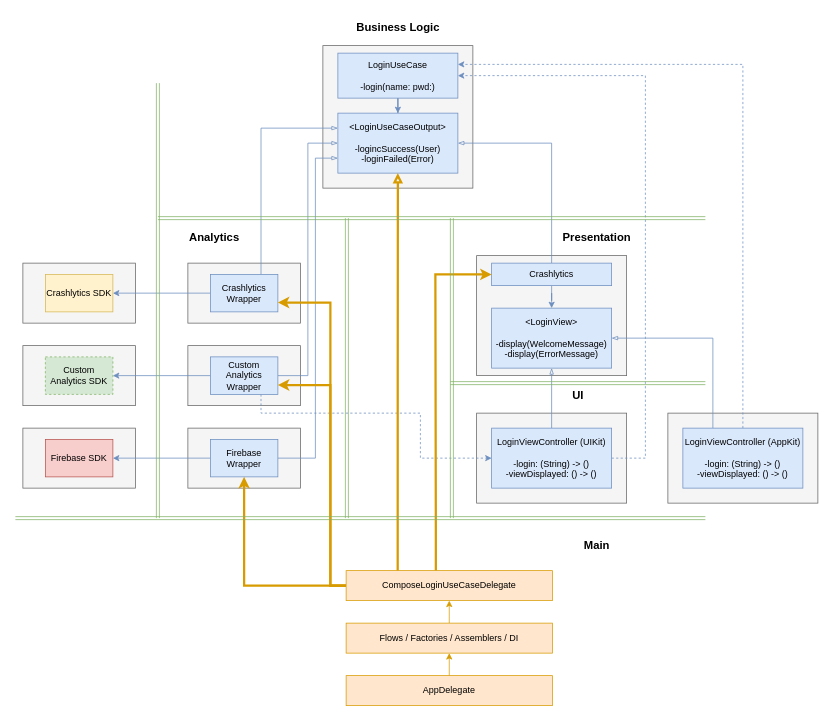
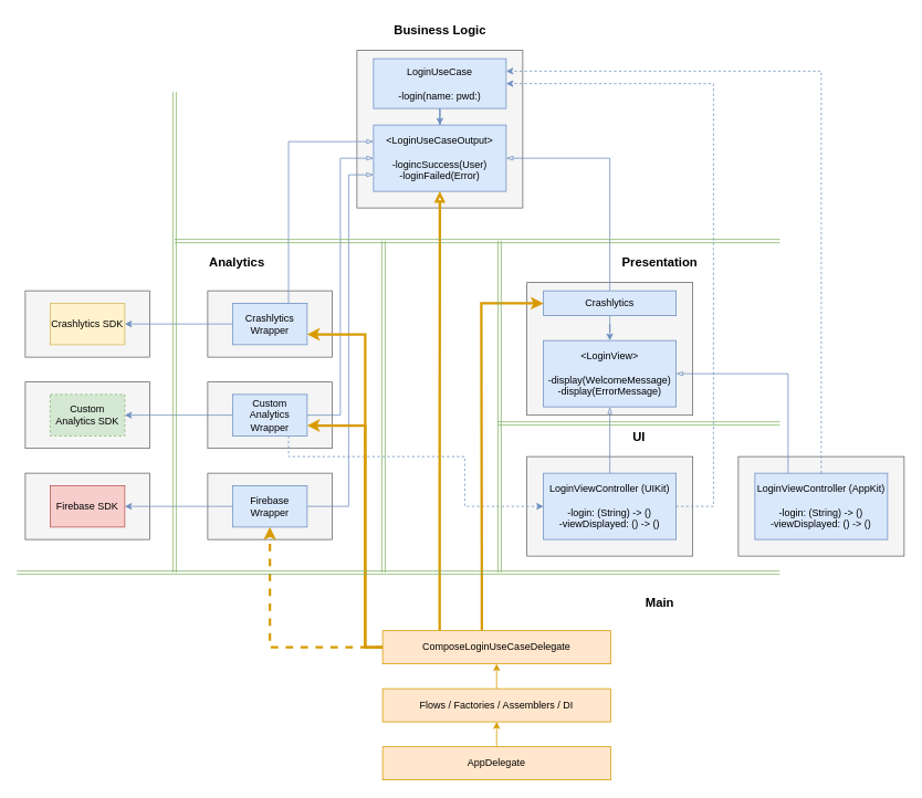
- <mxCell id="43" style="edgeStyle=orthogonalEdgeStyle;rounded=0;orthogonalLoop=1;jettySize=auto;html=1;exitX=0;exitY=0.5;exitDx=0;exitDy=0;entryX=0.5;entryY=1;entryDx=0;entryDy=0;fillColor=#ffe6cc;strokeColor=#d79b00;strokeWidth=3;" edge="1" parent="1" source="47" target="34"><mxGeometry relative="1" as="geometry" /></mxCell>
+ <mxCell id="43" style="edgeStyle=orthogonalEdgeStyle;rounded=0;orthogonalLoop=1;jettySize=auto;html=1;exitX=0;exitY=0.5;exitDx=0;exitDy=0;entryX=0.5;entryY=1;entryDx=0;entryDy=0;fillColor=#ffe6cc;strokeColor=#d79b00;strokeWidth=3;dashed=1;" edge="1" parent="1" source="47" target="34"><mxGeometry relative="1" as="geometry" /></mxCell>
